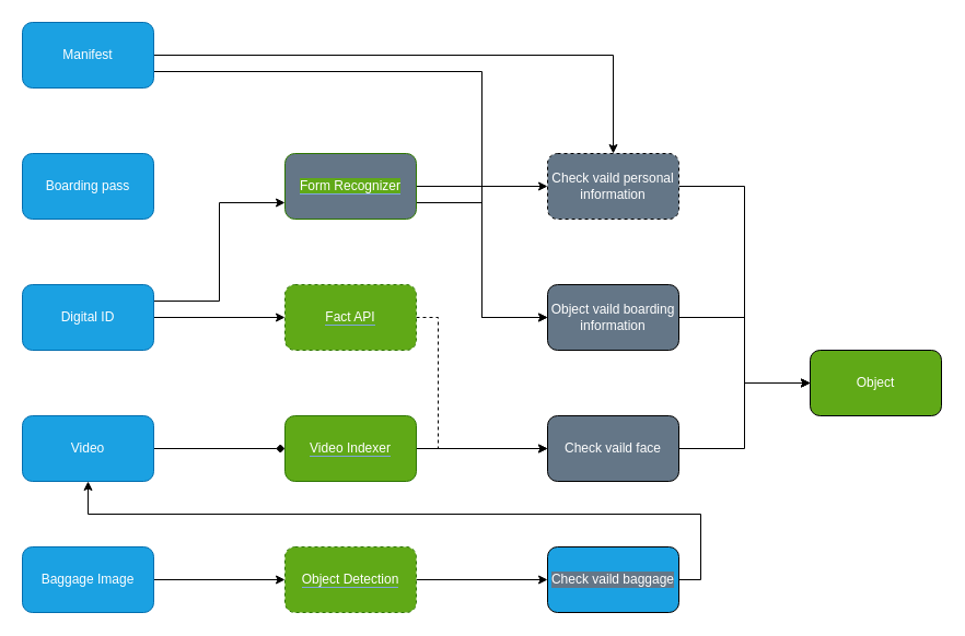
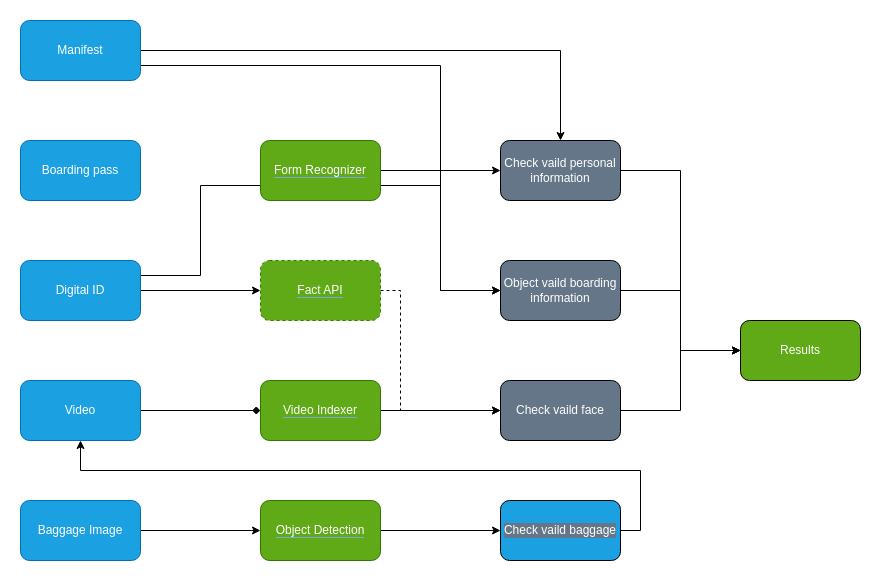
- <mxCell id="15" value="&lt;span style=&quot;background-color: rgb(96, 169, 23);&quot;&gt;Form Recognizer&lt;/span&gt;" style="rounded=1;whiteSpace=wrap;html=1;labelBackgroundColor=#7EA6E0;fillColor=#647687;fontColor=#ffffff;strokeColor=#2D7600;" parent="1" vertex="1"><mxGeometry x="260" y="140" width="120" height="60" as="geometry" /></mxCell>
+ <mxCell id="15" value="&lt;span style=&quot;background-color: rgb(96, 169, 23);&quot;&gt;Form Recognizer&lt;/span&gt;" style="rounded=1;whiteSpace=wrap;html=1;labelBackgroundColor=#7EA6E0;fillColor=#60A917;fontColor=#ffffff;strokeColor=#2D7600;" parent="1" vertex="1"><mxGeometry x="260" y="140" width="120" height="60" as="geometry" /></mxCell>
- <mxCell id="24" value="&lt;font color=&quot;#ffffff&quot;&gt;Check vaild personal information&lt;/font&gt;" style="rounded=1;whiteSpace=wrap;html=1;labelBackgroundColor=#647687;fillColor=#647687;dashed=1;" parent="1" vertex="1"><mxGeometry x="500" y="140" width="120" height="60" as="geometry" /></mxCell>
+ <mxCell id="24" value="&lt;font color=&quot;#ffffff&quot;&gt;Check vaild personal information&lt;/font&gt;" style="rounded=1;whiteSpace=wrap;html=1;labelBackgroundColor=#647687;fillColor=#647687;" parent="1" vertex="1"><mxGeometry x="500" y="140" width="120" height="60" as="geometry" /></mxCell>
- <mxCell id="7" style="edgeStyle=orthogonalEdgeStyle;rounded=0;orthogonalLoop=1;jettySize=auto;html=1;exitX=1;exitY=0.25;exitDx=0;exitDy=0;entryX=0;entryY=0.75;entryDx=0;entryDy=0;fontColor=#FFFFFF;" edge="1" parent="1" source="8" target="15"><mxGeometry relative="1" as="geometry" /></mxCell>
+ <mxCell id="7" style="edgeStyle=orthogonalEdgeStyle;rounded=0;orthogonalLoop=1;jettySize=auto;html=1;exitX=1;exitY=0.25;exitDx=0;exitDy=0;entryX=0;entryY=0.75;entryDx=0;entryDy=0;fontColor=#FFFFFF;endArrow=none;" edge="1" parent="1" source="8" target="15"><mxGeometry relative="1" as="geometry" /></mxCell>
- <mxCell id="22" value="&lt;font color=&quot;#ffffff&quot;&gt;Object&lt;/font&gt;" style="rounded=1;whiteSpace=wrap;html=1;labelBackgroundColor=#60A917;fillColor=#60A917;" parent="1" vertex="1"><mxGeometry x="740" y="320" width="120" height="60" as="geometry" /></mxCell>
+ <mxCell id="22" value="&lt;font color=&quot;#ffffff&quot;&gt;Results&lt;/font&gt;" style="rounded=1;whiteSpace=wrap;html=1;labelBackgroundColor=#60A917;fillColor=#60A917;" parent="1" vertex="1"><mxGeometry x="740" y="320" width="120" height="60" as="geometry" /></mxCell>
- <mxCell id="21" value="&lt;span style=&quot;background-color: rgb(96, 169, 23);&quot;&gt;Object Detection&lt;/span&gt;" style="rounded=1;whiteSpace=wrap;html=1;labelBackgroundColor=#7EA6E0;fillColor=#60A917;fontColor=#ffffff;strokeColor=#2D7600;dashed=1;" parent="1" vertex="1"><mxGeometry x="260" y="500" width="120" height="60" as="geometry" /></mxCell>
+ <mxCell id="21" value="&lt;span style=&quot;background-color: rgb(96, 169, 23);&quot;&gt;Object Detection&lt;/span&gt;" style="rounded=1;whiteSpace=wrap;html=1;labelBackgroundColor=#7EA6E0;fillColor=#60A917;fontColor=#ffffff;strokeColor=#2D7600;" parent="1" vertex="1"><mxGeometry x="260" y="500" width="120" height="60" as="geometry" /></mxCell>
